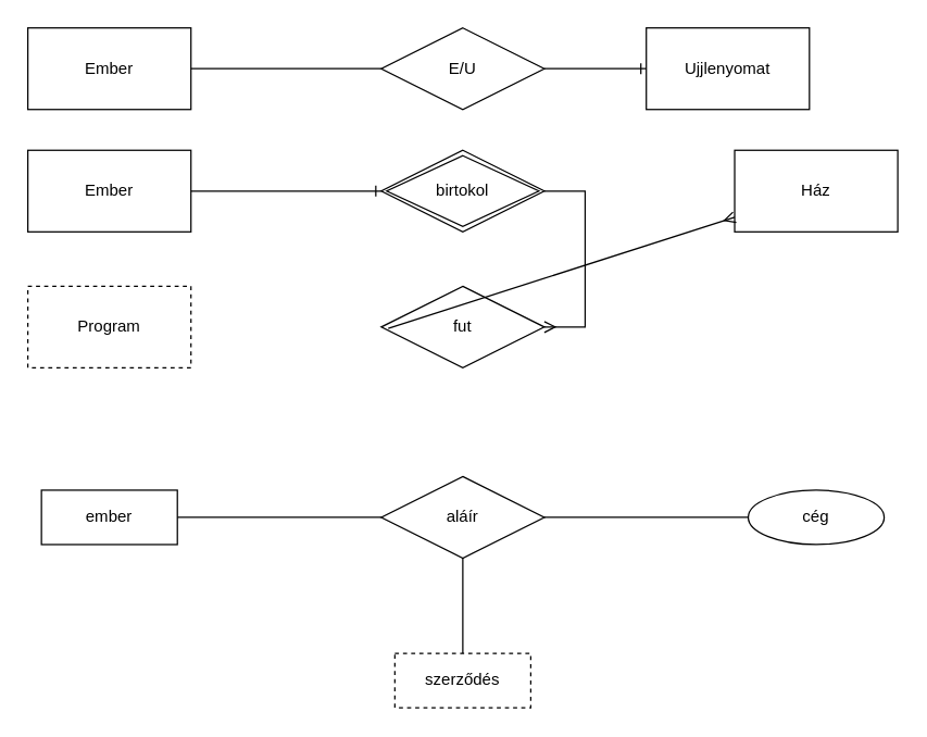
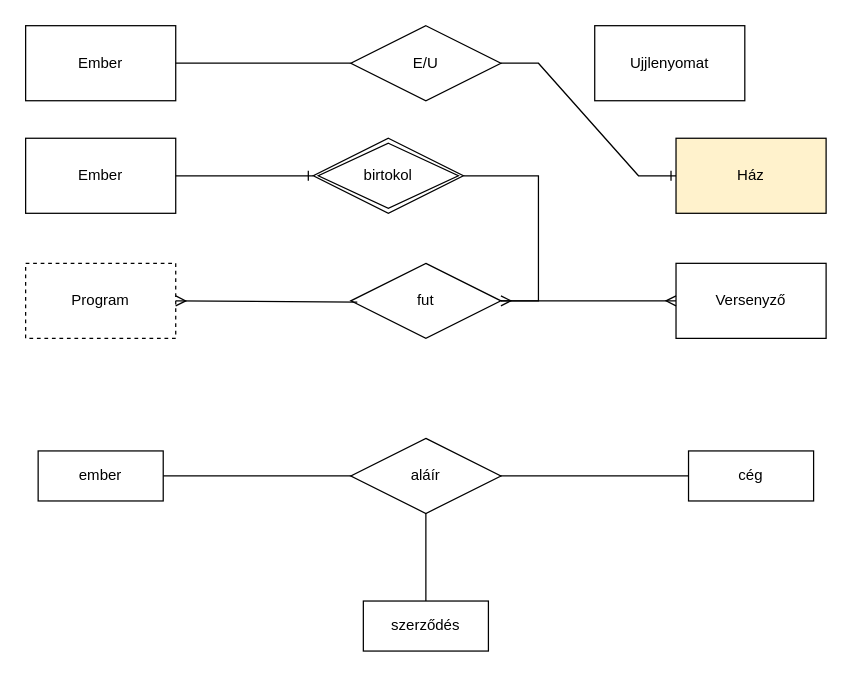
- <mxCell id="6" value="" style="edgeStyle=entityRelationEdgeStyle;fontSize=12;html=1;endArrow=ERone;endFill=1;rounded=0;entryX=0;entryY=0.5;entryDx=0;entryDy=0;" parent="1" source="4" target="3" edge="1"><mxGeometry width="100" height="100" relative="1" as="geometry"><mxPoint x="350" y="280" as="sourcePoint" /><mxPoint x="450" y="180" as="targetPoint" /></mxGeometry></mxCell>
+ <mxCell id="6" value="" style="edgeStyle=entityRelationEdgeStyle;fontSize=12;html=1;endArrow=ERone;endFill=1;rounded=0;" parent="1" source="4" target="9" edge="1"><mxGeometry width="100" height="100" relative="1" as="geometry"><mxPoint x="350" y="280" as="sourcePoint" /><mxPoint x="450" y="180" as="targetPoint" /></mxGeometry></mxCell>
- <mxCell id="8" value="birtokol" style="shape=rhombus;double=1;perimeter=rhombusPerimeter;whiteSpace=wrap;html=1;align=center;" parent="1" vertex="1"><mxGeometry x="280" y="110" width="120" height="60" as="geometry" /></mxCell>
+ <mxCell id="8" value="birtokol" style="shape=rhombus;double=1;perimeter=rhombusPerimeter;whiteSpace=wrap;html=1;align=center;" parent="1" vertex="1"><mxGeometry x="250" y="110" width="120" height="60" as="geometry" /></mxCell>
- <mxCell id="9" value="Ház" style="rounded=0;whiteSpace=wrap;html=1;" parent="1" vertex="1"><mxGeometry x="540" y="110" width="120" height="60" as="geometry" /></mxCell>
+ <mxCell id="9" value="Ház" style="rounded=0;whiteSpace=wrap;html=1;fillColor=#fff2cc;" parent="1" vertex="1"><mxGeometry x="540" y="110" width="120" height="60" as="geometry" /></mxCell>
- <mxCell id="16" value="" style="fontSize=12;html=1;endArrow=ERmany;rounded=0;exitX=0.043;exitY=0.516;exitDx=0;exitDy=0;exitPerimeter=0;" parent="1" source="12" target="9" edge="1"><mxGeometry width="100" height="100" relative="1" as="geometry"><mxPoint x="310" y="360" as="sourcePoint" /><mxPoint x="410" y="260" as="targetPoint" /></mxGeometry></mxCell>
+ <mxCell id="16" value="" style="fontSize=12;html=1;endArrow=ERmany;rounded=0;exitX=0.043;exitY=0.516;exitDx=0;exitDy=0;exitPerimeter=0;entryX=1;entryY=0.5;entryDx=0;entryDy=0;" parent="1" source="12" target="13" edge="1"><mxGeometry width="100" height="100" relative="1" as="geometry"><mxPoint x="310" y="360" as="sourcePoint" /><mxPoint x="410" y="260" as="targetPoint" /></mxGeometry></mxCell>
+ <mxCell id="15" value="" style="edgeStyle=entityRelationEdgeStyle;fontSize=12;html=1;endArrow=ERmany;rounded=0;exitX=1;exitY=0.5;exitDx=0;exitDy=0;entryX=0;entryY=0.5;entryDx=0;entryDy=0;" parent="1" source="12" target="14" edge="1"><mxGeometry width="100" height="100" relative="1" as="geometry"><mxPoint x="310" y="360" as="sourcePoint" /><mxPoint x="410" y="260" as="targetPoint" /></mxGeometry></mxCell>
+ <mxCell id="14" value="Versenyző" style="rounded=0;whiteSpace=wrap;html=1;" parent="1" vertex="1"><mxGeometry x="540" y="210" width="120" height="60" as="geometry" /></mxCell>
- <mxCell id="18" value="cég" style="ellipse;whiteSpace=wrap;html=1;align=center;" parent="1" vertex="1"><mxGeometry x="550" y="360" width="100" height="40" as="geometry" /></mxCell>
+ <mxCell id="18" value="cég" style="whiteSpace=wrap;html=1;align=center;" parent="1" vertex="1"><mxGeometry x="550" y="360" width="100" height="40" as="geometry" /></mxCell>
- <mxCell id="17" value="szerződés" style="whiteSpace=wrap;html=1;align=center;dashed=1;" parent="1" vertex="1"><mxGeometry x="290" y="480" width="100" height="40" as="geometry" /></mxCell>
+ <mxCell id="17" value="szerződés" style="whiteSpace=wrap;html=1;align=center;" parent="1" vertex="1"><mxGeometry x="290" y="480" width="100" height="40" as="geometry" /></mxCell>
